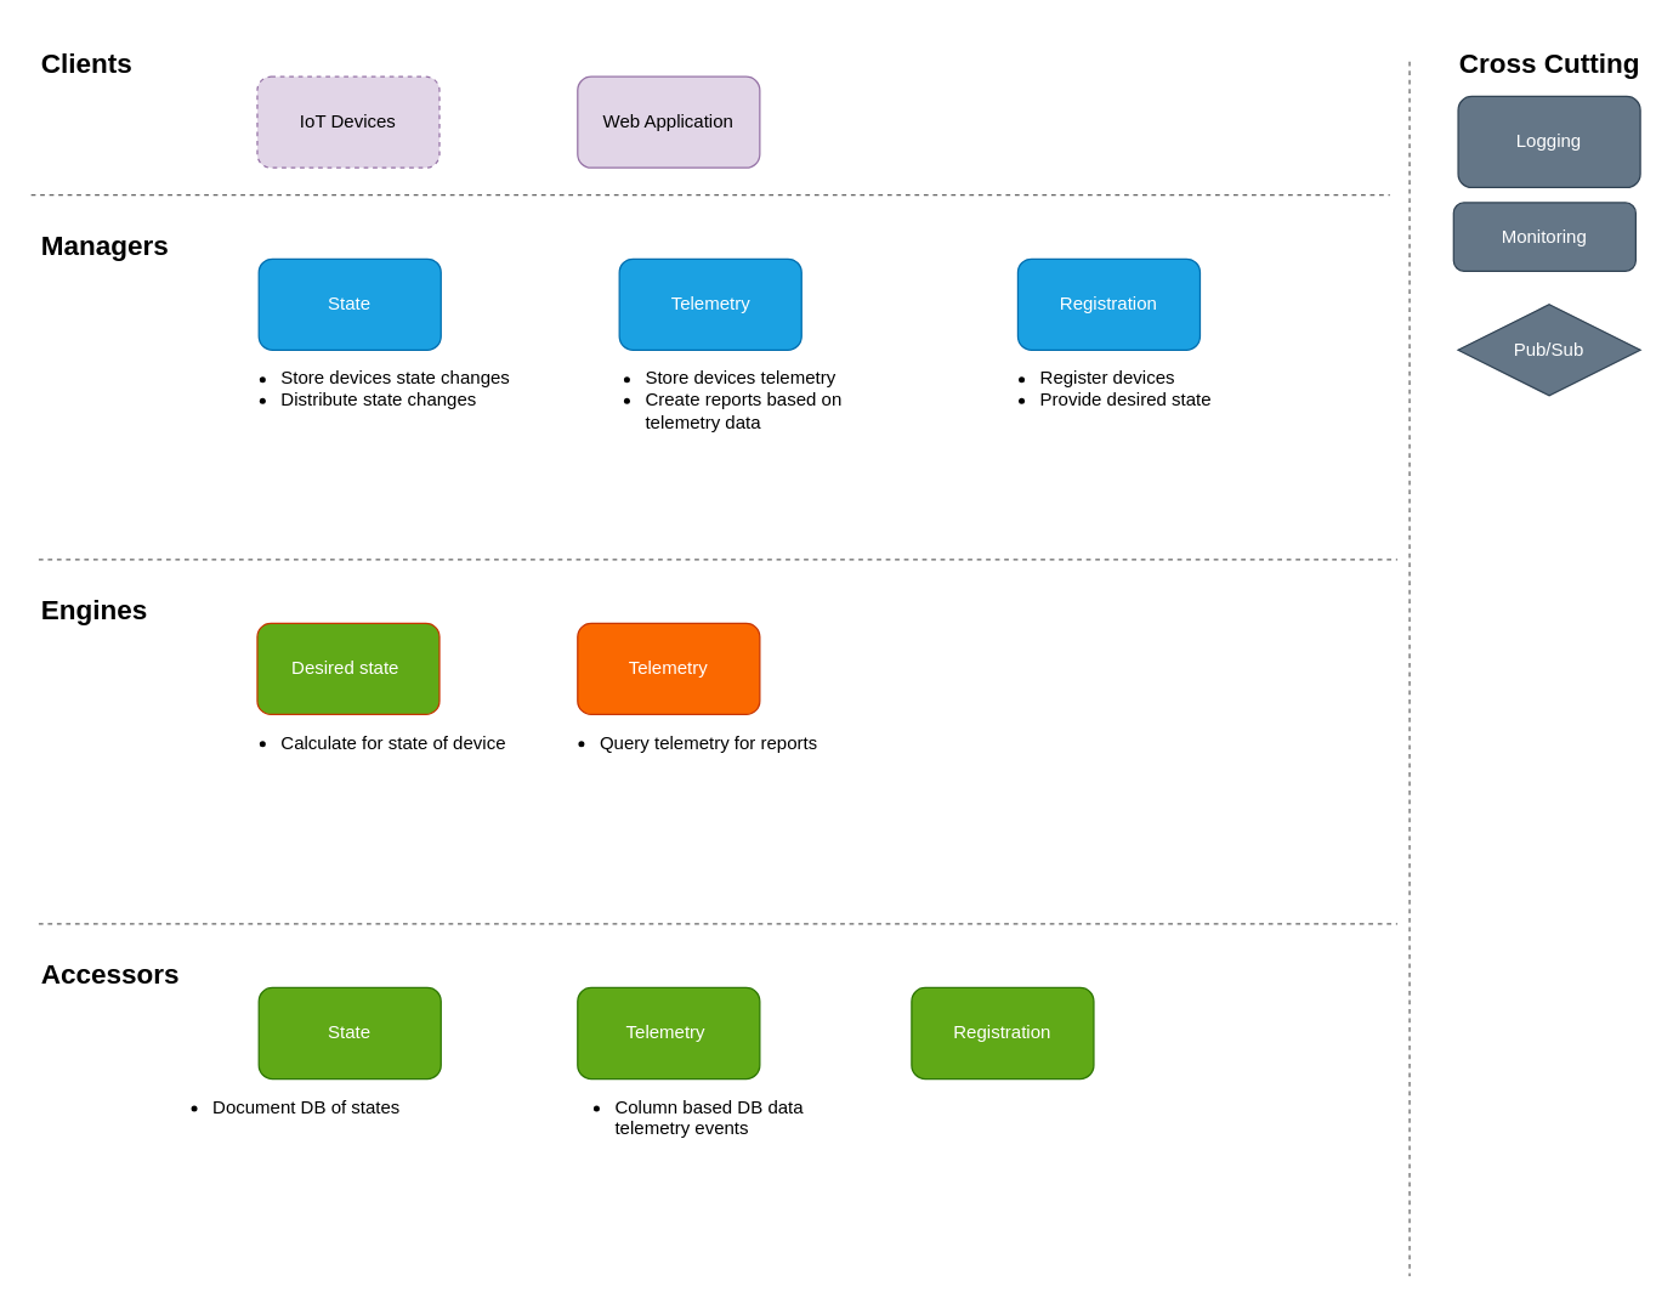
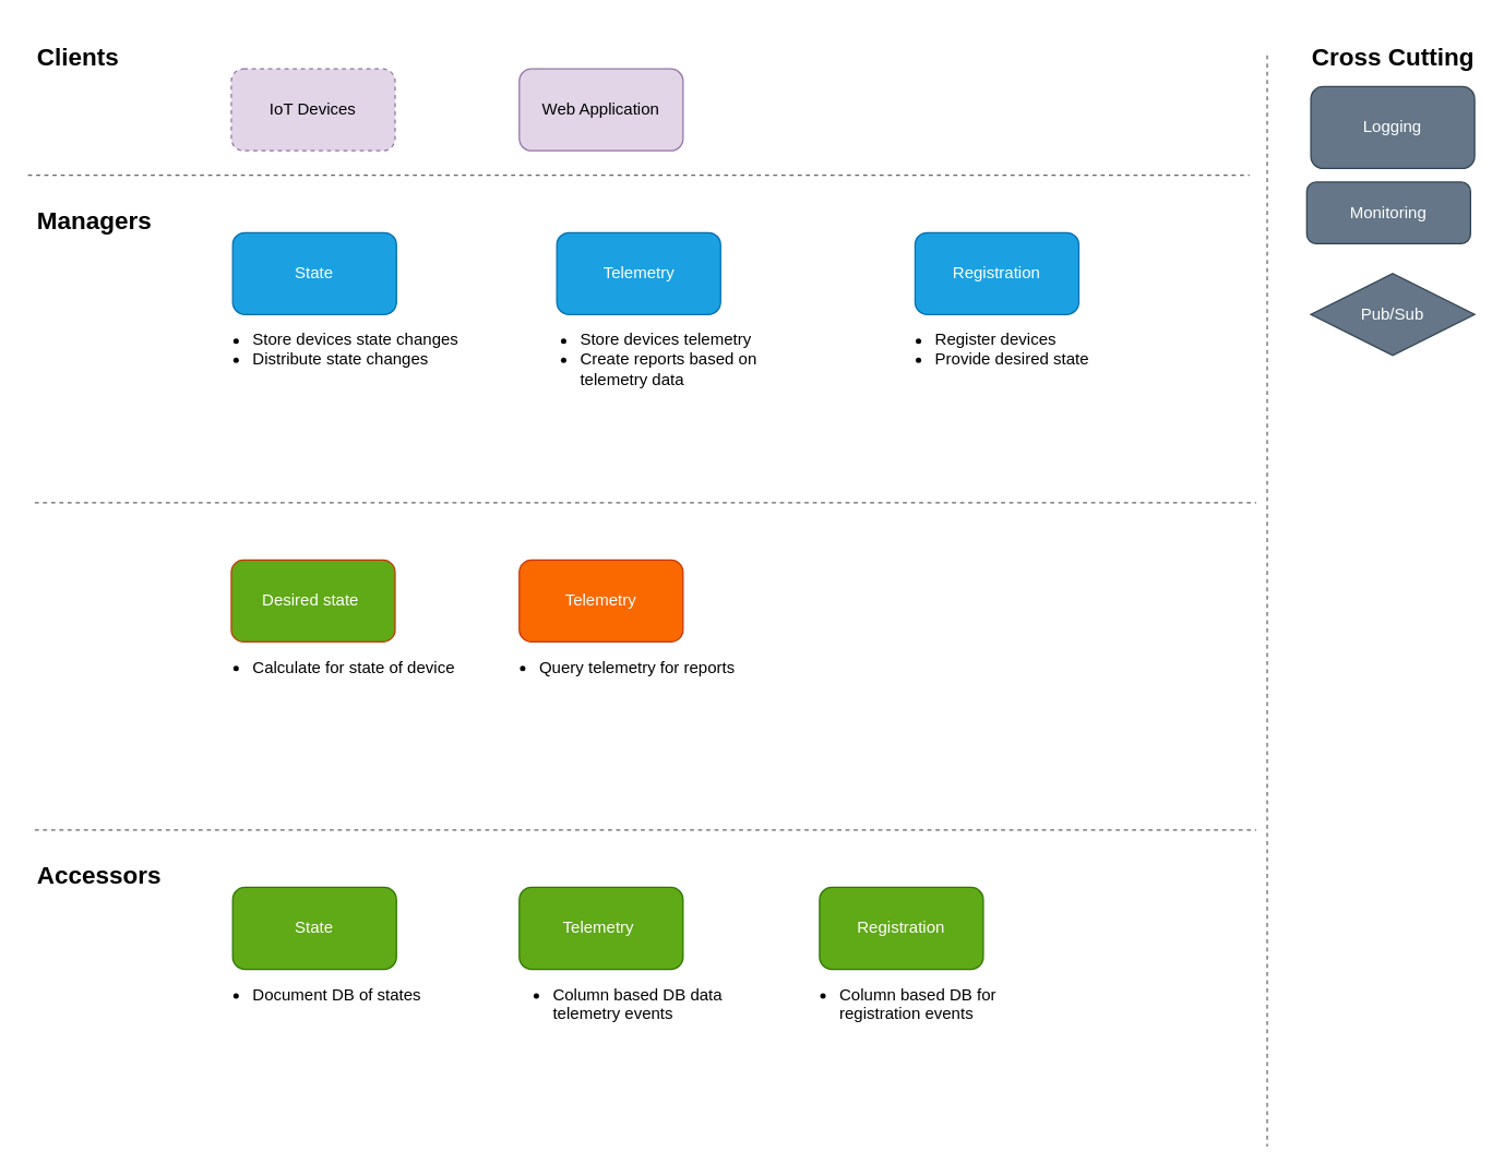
- <mxCell id="12" value="&lt;font style=&quot;font-size: 18px&quot;&gt;Engines&lt;/font&gt;" style="text;strokeColor=none;fillColor=none;html=1;fontSize=24;fontStyle=1;verticalAlign=middle;align=left;" vertex="1" parent="1"><mxGeometry x="25" y="380" width="100" height="40" as="geometry" /></mxCell>
- <mxCell id="18" value="&lt;ul&gt;&lt;li&gt;Document DB of states&lt;br&gt;&lt;/li&gt;&lt;/ul&gt;" style="text;html=1;strokeColor=none;fillColor=none;spacing=5;spacingTop=-20;whiteSpace=wrap;overflow=hidden;rounded=0;align=left;" vertex="1" parent="1"><mxGeometry x="95" y="720" width="200" height="120" as="geometry" /></mxCell>
+ <mxCell id="18" value="&lt;ul&gt;&lt;li&gt;Document DB of states&lt;br&gt;&lt;/li&gt;&lt;/ul&gt;" style="text;html=1;strokeColor=none;fillColor=none;spacing=5;spacingTop=-20;whiteSpace=wrap;overflow=hidden;rounded=0;align=left;" vertex="1" parent="1"><mxGeometry x="140" y="720" width="200" height="120" as="geometry" /></mxCell>
+ <mxCell id="31" value="&lt;ul&gt;&lt;li&gt;Column based DB for registration events&lt;br&gt;&lt;/li&gt;&lt;/ul&gt;" style="text;html=1;strokeColor=none;fillColor=none;spacing=5;spacingTop=-20;whiteSpace=wrap;overflow=hidden;rounded=0;align=left;" vertex="1" parent="1"><mxGeometry x="570" y="720" width="200" height="120" as="geometry" /></mxCell>
